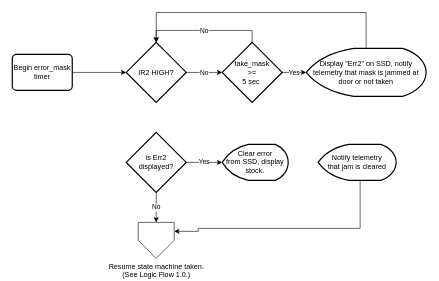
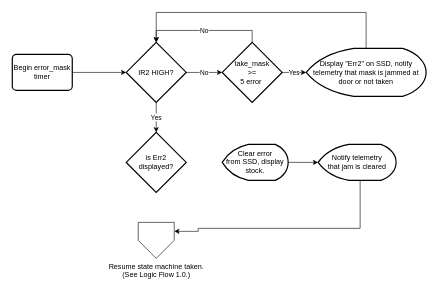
- <mxCell id="10" value="take_mask &lt;br&gt;&amp;gt;= &lt;br&gt;5 sec&amp;nbsp;" style="strokeWidth=2;html=1;shape=mxgraph.flowchart.decision;whiteSpace=wrap;" vertex="1" parent="1"><mxGeometry x="370" y="70" width="100" height="100" as="geometry" /></mxCell>
+ <mxCell id="10" value="take_mask &lt;br&gt;&amp;gt;= &lt;br&gt;5 error&amp;nbsp;" style="strokeWidth=2;html=1;shape=mxgraph.flowchart.decision;whiteSpace=wrap;" vertex="1" parent="1"><mxGeometry x="370" y="70" width="100" height="100" as="geometry" /></mxCell>
+ <mxCell id="5" value="Yes" style="edgeStyle=orthogonalEdgeStyle;rounded=0;orthogonalLoop=1;jettySize=auto;html=1;" edge="1" parent="1" source="6" target="15"><mxGeometry relative="1" as="geometry" /></mxCell>
- <mxCell id="14" value="Yes" style="edgeStyle=orthogonalEdgeStyle;rounded=0;orthogonalLoop=1;jettySize=auto;html=1;" edge="1" parent="1" source="15" target="17"><mxGeometry relative="1" as="geometry" /></mxCell>
+ <mxCell id="16" value="" style="edgeStyle=orthogonalEdgeStyle;rounded=0;orthogonalLoop=1;jettySize=auto;html=1;" edge="1" parent="1" source="17" target="19"><mxGeometry relative="1" as="geometry" /></mxCell>
- <mxCell id="13" value="No" style="edgeStyle=orthogonalEdgeStyle;rounded=0;orthogonalLoop=1;jettySize=auto;html=1;" edge="1" parent="1" source="15" target="7"><mxGeometry relative="1" as="geometry" /></mxCell>
